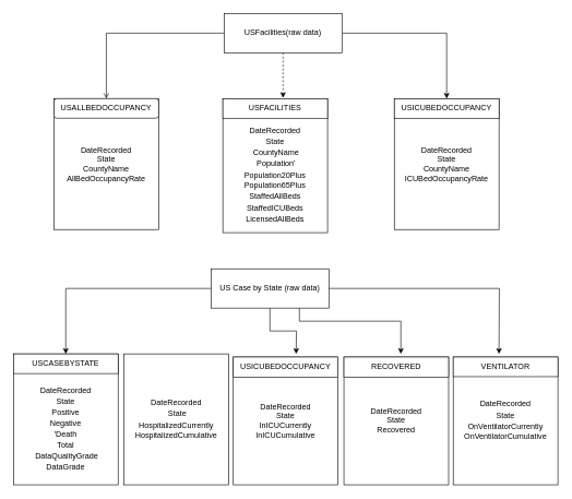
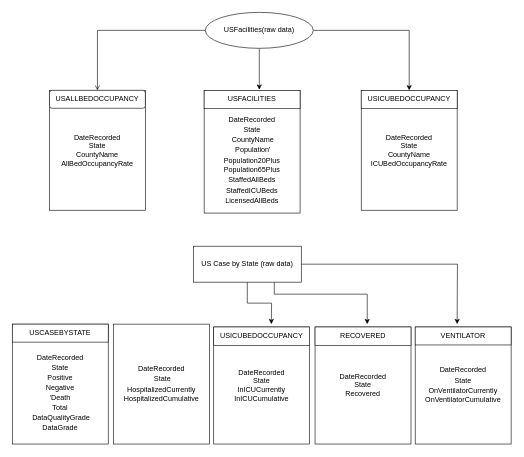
- <mxCell id="6" value="USFacilities(raw data)" style="rounded=0;whiteSpace=wrap;html=1;" parent="1" vertex="1"><mxGeometry x="342" y="20" width="180" height="60" as="geometry" /></mxCell>
+ <mxCell id="6" value="USFacilities(raw data)" style="ellipse;whiteSpace=wrap;html=1;" parent="1" vertex="1"><mxGeometry x="342" y="20" width="180" height="60" as="geometry" /></mxCell>
- <mxCell id="4" style="edgeStyle=orthogonalEdgeStyle;rounded=0;orthogonalLoop=1;jettySize=auto;html=1;exitX=0.5;exitY=1;exitDx=0;exitDy=0;entryX=0.575;entryY=-0.033;entryDx=0;entryDy=0;entryPerimeter=0;dashed=1;" edge="1" parent="1" source="6" target="10"><mxGeometry relative="1" as="geometry" /></mxCell>
+ <mxCell id="4" style="edgeStyle=orthogonalEdgeStyle;rounded=0;orthogonalLoop=1;jettySize=auto;html=1;exitX=0.5;exitY=1;exitDx=0;exitDy=0;entryX=0.575;entryY=-0.033;entryDx=0;entryDy=0;entryPerimeter=0;" edge="1" parent="1" source="6" target="10"><mxGeometry relative="1" as="geometry" /></mxCell>
- <mxCell id="14" style="edgeStyle=orthogonalEdgeStyle;rounded=0;orthogonalLoop=1;jettySize=auto;html=1;exitX=0;exitY=0.5;exitDx=0;exitDy=0;entryX=0.5;entryY=0;entryDx=0;entryDy=0;" edge="1" parent="1" source="18" target="19"><mxGeometry relative="1" as="geometry"><mxPoint x="192" y="440" as="targetPoint" /></mxGeometry></mxCell>
